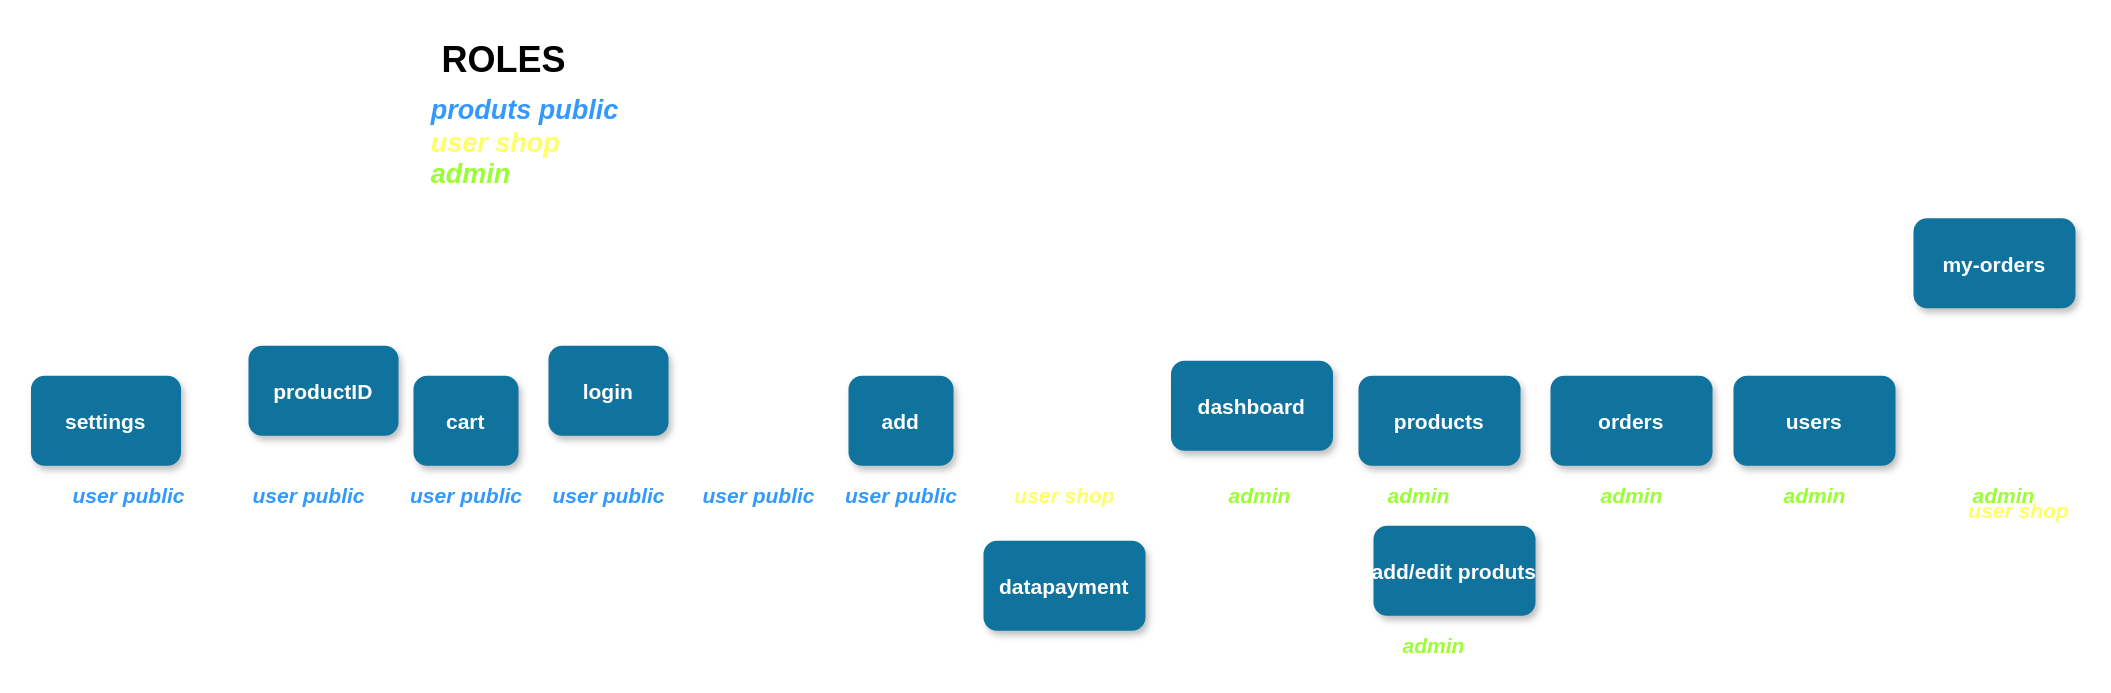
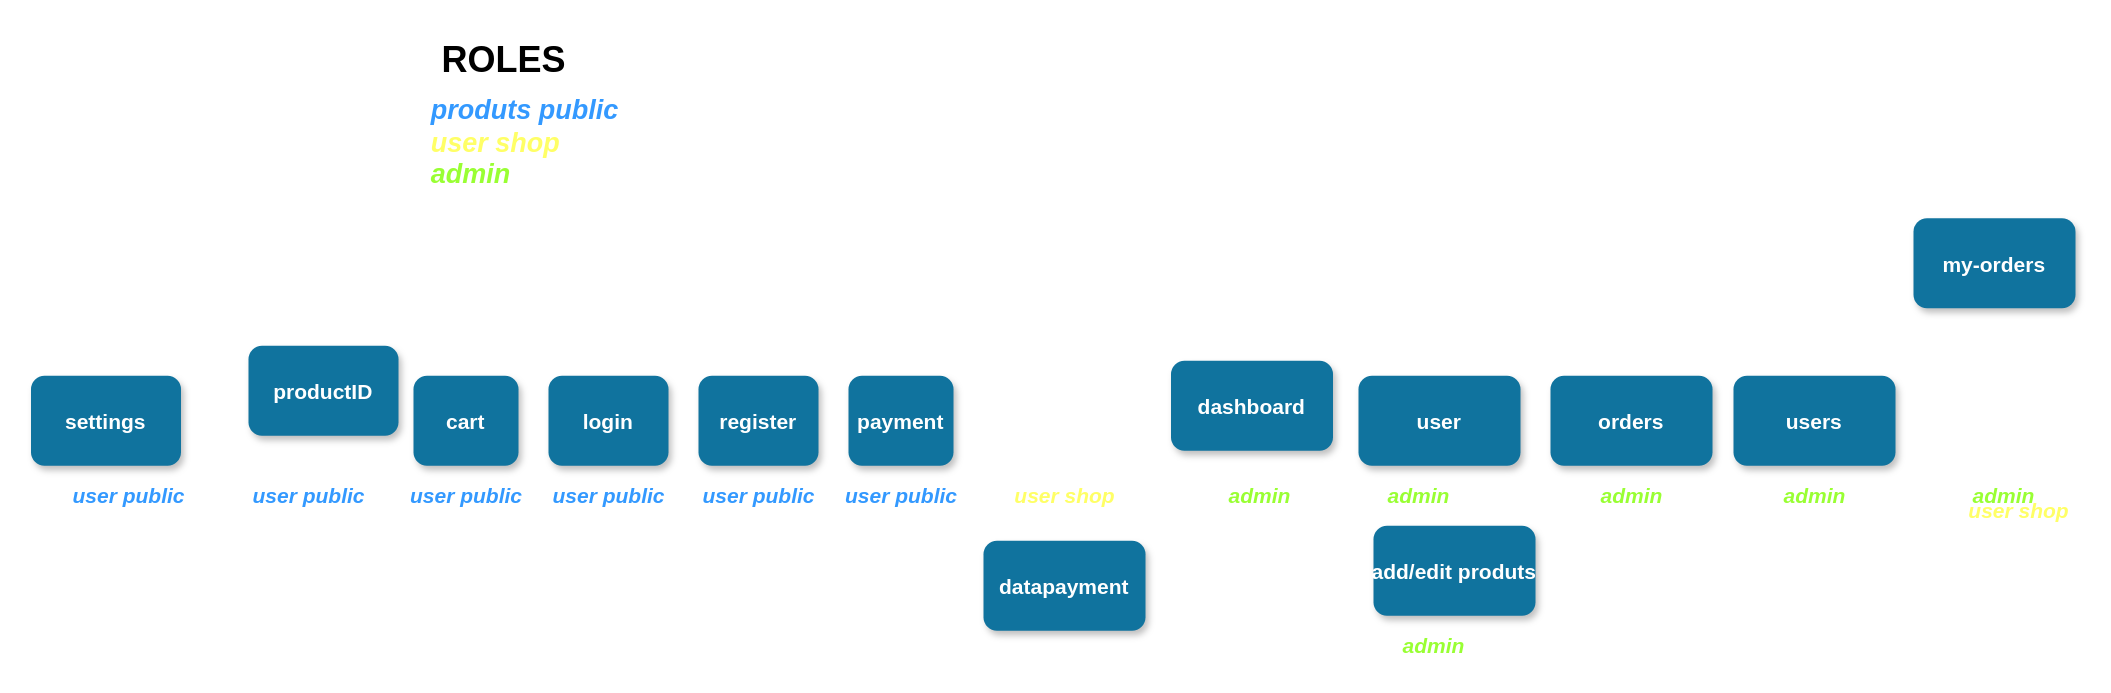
- <mxCell id="5" value="login" style="rounded=1;fillColor=#10739E;strokeColor=none;shadow=1;gradientColor=none;fontStyle=1;fontColor=#FFFFFF;fontSize=14;" parent="1" vertex="1"><mxGeometry x="365" y="230" width="80" height="60" as="geometry" /></mxCell>
+ <mxCell id="5" value="login" style="rounded=1;fillColor=#10739E;strokeColor=none;shadow=1;gradientColor=none;fontStyle=1;fontColor=#FFFFFF;fontSize=14;" parent="1" vertex="1"><mxGeometry x="365" y="250" width="80" height="60" as="geometry" /></mxCell>
+ <mxCell id="6" value="register" style="rounded=1;fillColor=#10739E;strokeColor=none;shadow=1;gradientColor=none;fontStyle=1;fontColor=#FFFFFF;fontSize=14;" parent="1" vertex="1"><mxGeometry x="465" y="250" width="80" height="60" as="geometry" /></mxCell>
- <mxCell id="4" value="add" style="rounded=1;fillColor=#10739E;strokeColor=none;shadow=1;gradientColor=none;fontStyle=1;fontColor=#FFFFFF;fontSize=14;" parent="1" vertex="1"><mxGeometry x="565" y="250" width="70" height="60" as="geometry" /></mxCell>
+ <mxCell id="4" value="payment" style="rounded=1;fillColor=#10739E;strokeColor=none;shadow=1;gradientColor=none;fontStyle=1;fontColor=#FFFFFF;fontSize=14;" parent="1" vertex="1"><mxGeometry x="565" y="250" width="70" height="60" as="geometry" /></mxCell>
- <mxCell id="9" value="products" style="rounded=1;fillColor=#10739E;strokeColor=none;shadow=1;gradientColor=none;fontStyle=1;fontColor=#FFFFFF;fontSize=14;" parent="1" vertex="1"><mxGeometry x="905" y="250" width="108" height="60" as="geometry" /></mxCell>
+ <mxCell id="9" value="user" style="rounded=1;fillColor=#10739E;strokeColor=none;shadow=1;gradientColor=none;fontStyle=1;fontColor=#FFFFFF;fontSize=14;" parent="1" vertex="1"><mxGeometry x="905" y="250" width="108" height="60" as="geometry" /></mxCell>
